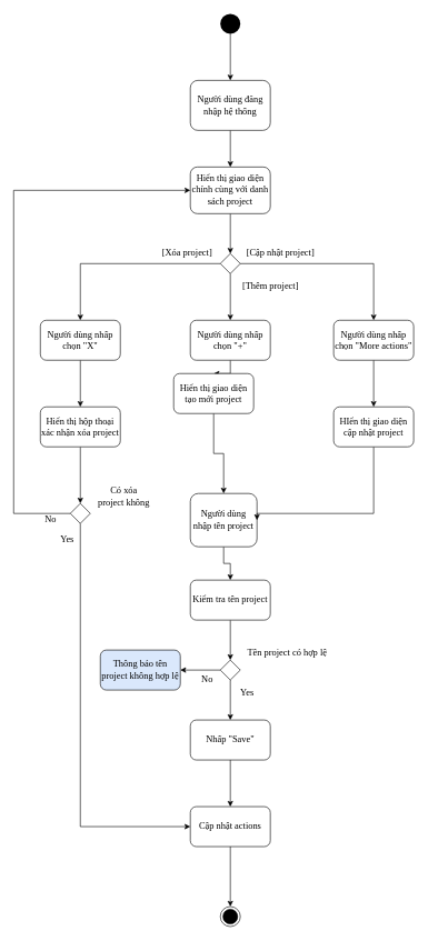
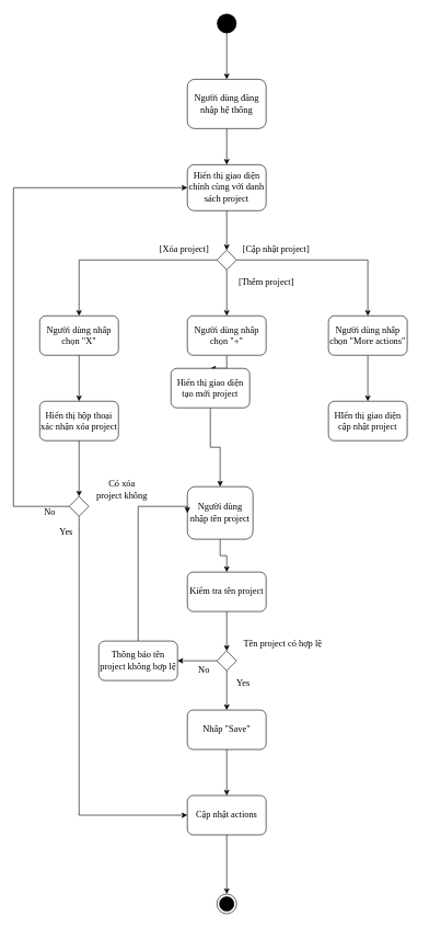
- <mxCell id="49" style="edgeStyle=orthogonalEdgeStyle;rounded=0;orthogonalLoop=1;jettySize=auto;html=1;entryX=1;entryY=0.5;entryDx=0;entryDy=0;" edge="1" parent="1" source="50" target="18"><mxGeometry relative="1" as="geometry"><Array as="points"><mxPoint x="560" y="770" /></Array></mxGeometry></mxCell>
+ <mxCell id="25" style="edgeStyle=orthogonalEdgeStyle;rounded=0;orthogonalLoop=1;jettySize=auto;html=1;entryX=0;entryY=0.5;entryDx=0;entryDy=0;fontFamily=Verdana;fontSize=14;" parent="1" source="26" target="18" edge="1"><mxGeometry relative="1" as="geometry"><Array as="points"><mxPoint x="210" y="770" /></Array></mxGeometry></mxCell>
- <mxCell id="26" value="Thông báo tên project không hợp lệ" style="rounded=1;whiteSpace=wrap;html=1;fontFamily=Verdana;fontSize=14;fillColor=#dae8fc;" parent="1" vertex="1"><mxGeometry x="150" y="975" width="120" height="60" as="geometry" /></mxCell>
+ <mxCell id="26" value="Thông báo tên project không hợp lệ" style="rounded=1;whiteSpace=wrap;html=1;fontFamily=Verdana;fontSize=14;" parent="1" vertex="1"><mxGeometry x="150" y="975" width="120" height="60" as="geometry" /></mxCell>
